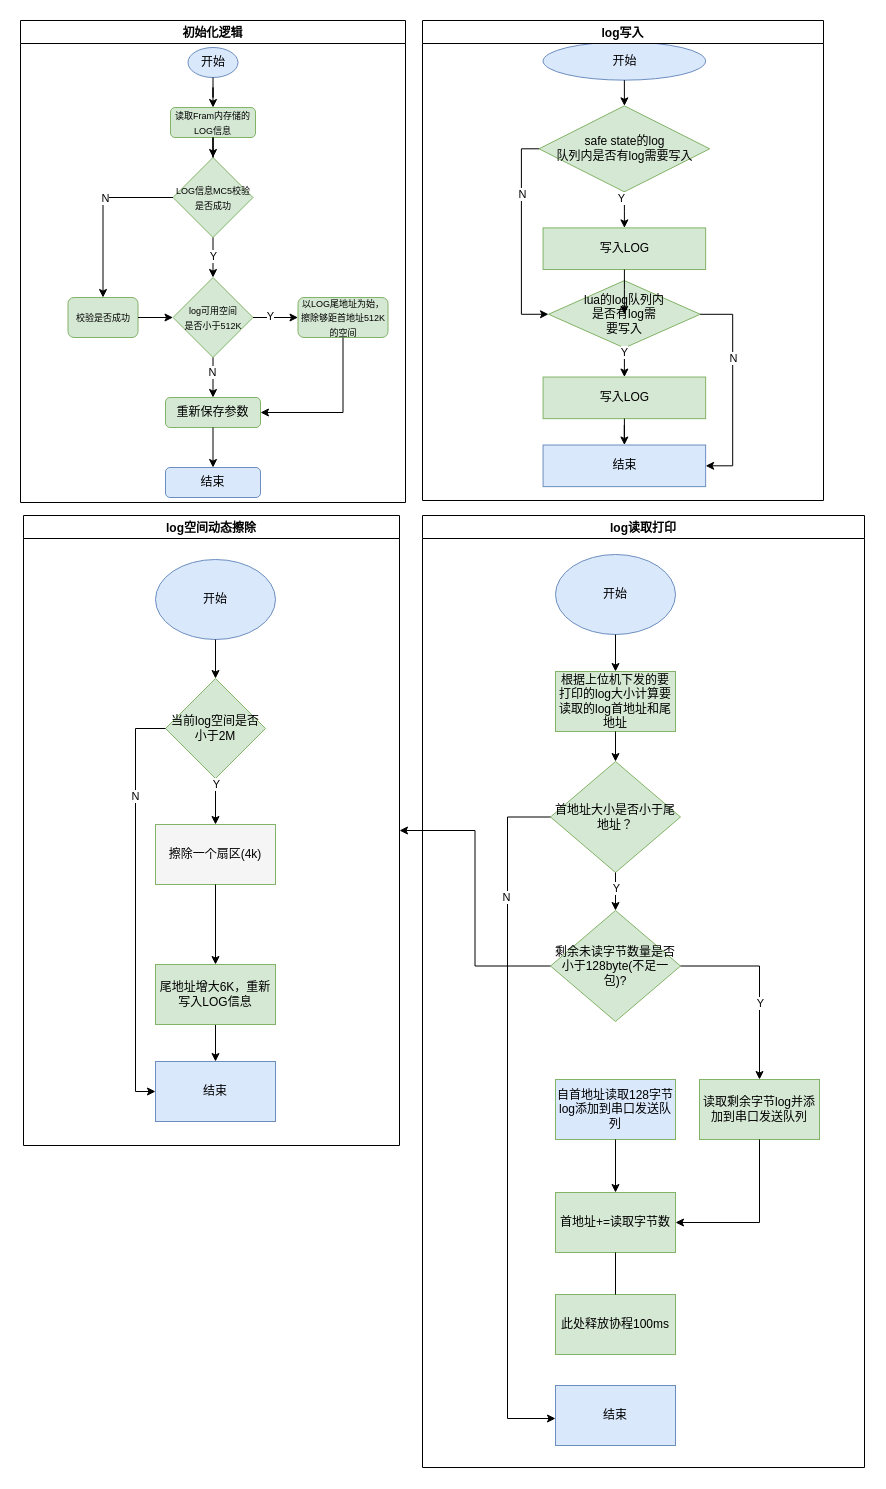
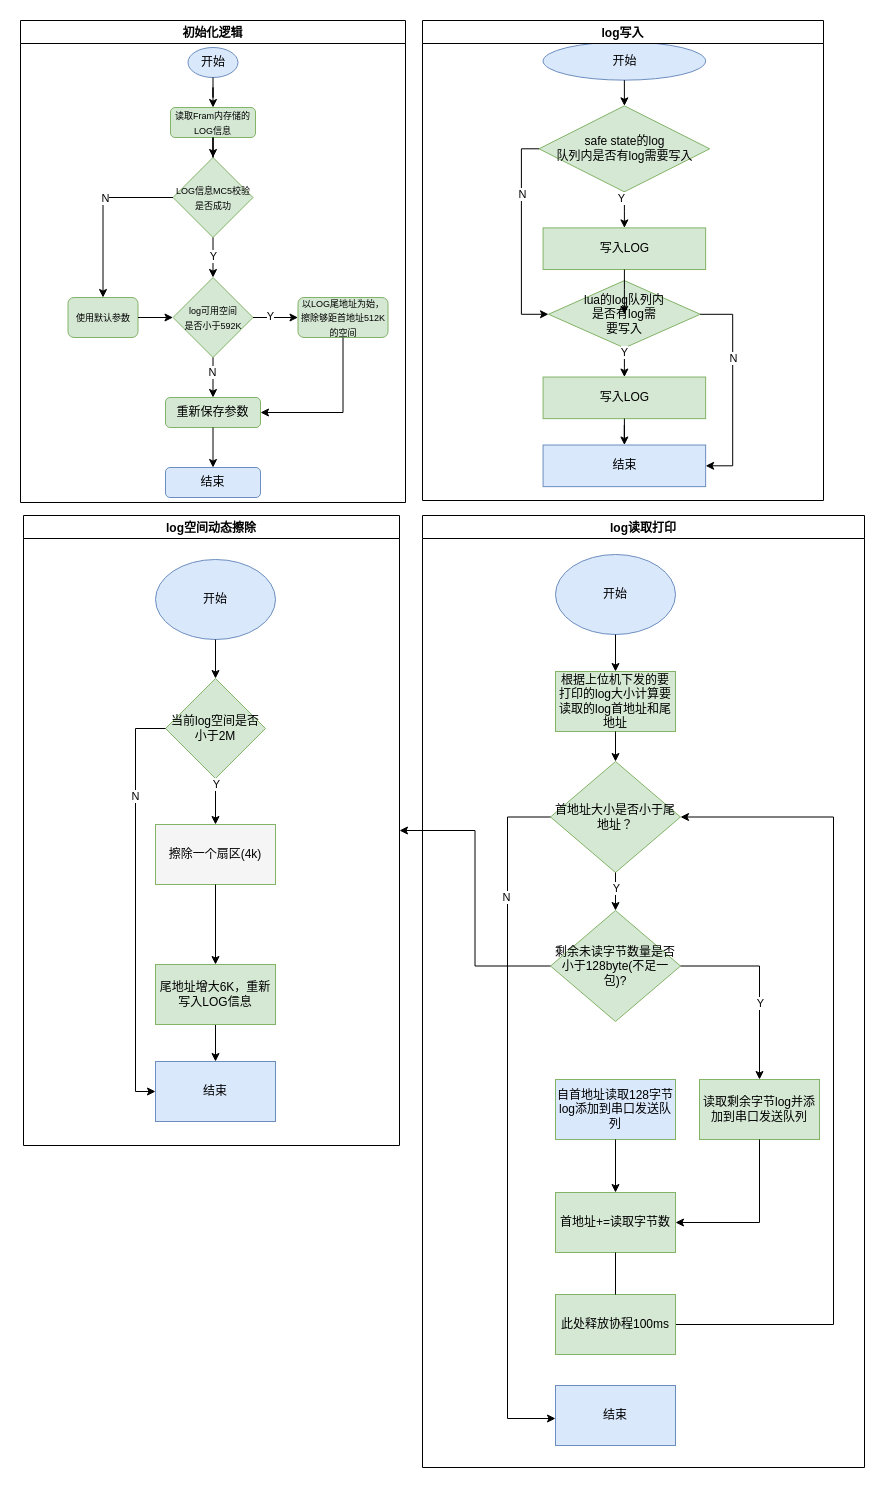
- <mxCell id="9" value="&lt;font style=&quot;font-size: 9px&quot;&gt;校验是否成功&lt;/font&gt;" style="rounded=1;whiteSpace=wrap;html=1;fillColor=#d5e8d4;strokeColor=#82b366;" parent="2" vertex="1"><mxGeometry x="47.5" y="277" width="70" height="40" as="geometry" /></mxCell>
+ <mxCell id="9" value="&lt;font style=&quot;font-size: 9px&quot;&gt;使用默认参数&lt;/font&gt;" style="rounded=1;whiteSpace=wrap;html=1;fillColor=#d5e8d4;strokeColor=#82b366;" parent="2" vertex="1"><mxGeometry x="47.5" y="277" width="70" height="40" as="geometry" /></mxCell>
- <mxCell id="12" value="&lt;font style=&quot;font-size: 9px&quot;&gt;log可用空间&lt;br&gt;是否小于512K&lt;/font&gt;" style="rhombus;whiteSpace=wrap;html=1;fillColor=#d5e8d4;strokeColor=#82b366;" parent="2" vertex="1"><mxGeometry x="152.5" y="257" width="80" height="80" as="geometry" /></mxCell>
+ <mxCell id="12" value="&lt;font style=&quot;font-size: 9px&quot;&gt;log可用空间&lt;br&gt;是否小于592K&lt;/font&gt;" style="rhombus;whiteSpace=wrap;html=1;fillColor=#d5e8d4;strokeColor=#82b366;" parent="2" vertex="1"><mxGeometry x="152.5" y="257" width="80" height="80" as="geometry" /></mxCell>
+ <mxCell id="75" style="edgeStyle=orthogonalEdgeStyle;rounded=0;orthogonalLoop=1;jettySize=auto;html=1;entryX=1;entryY=0.5;entryDx=0;entryDy=0;" parent="58" source="76" target="62" edge="1"><mxGeometry relative="1" as="geometry"><Array as="points"><mxPoint x="411" y="809" /><mxPoint x="411" y="302" /></Array></mxGeometry></mxCell>
